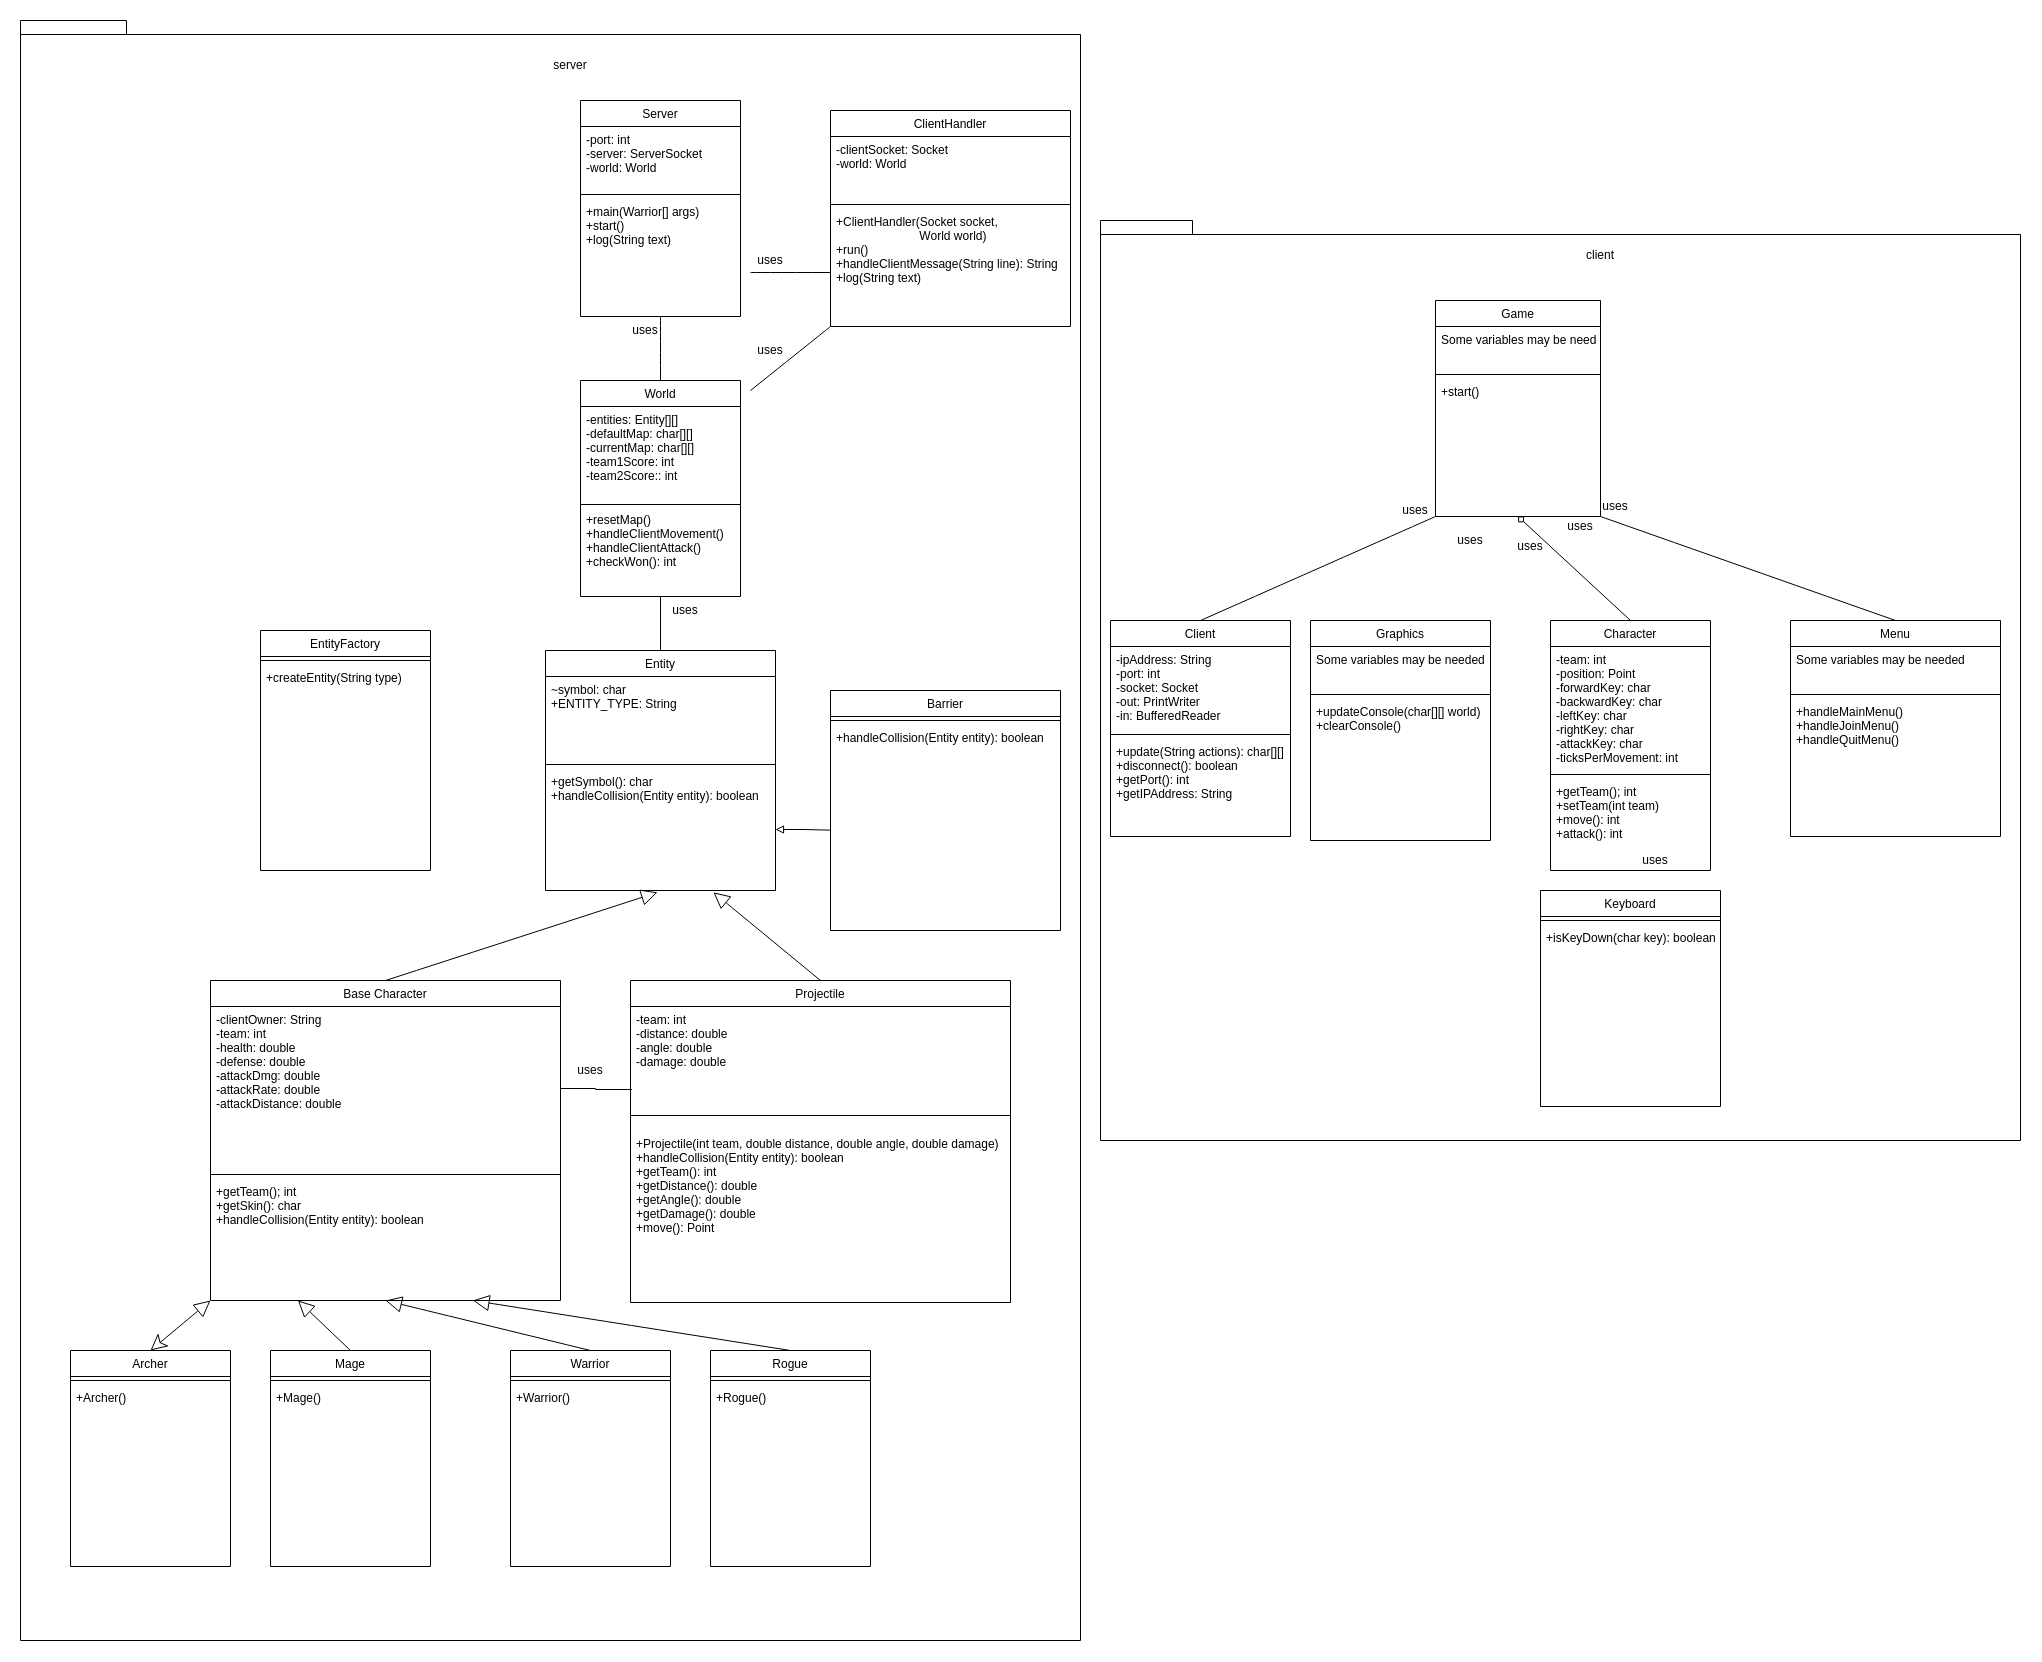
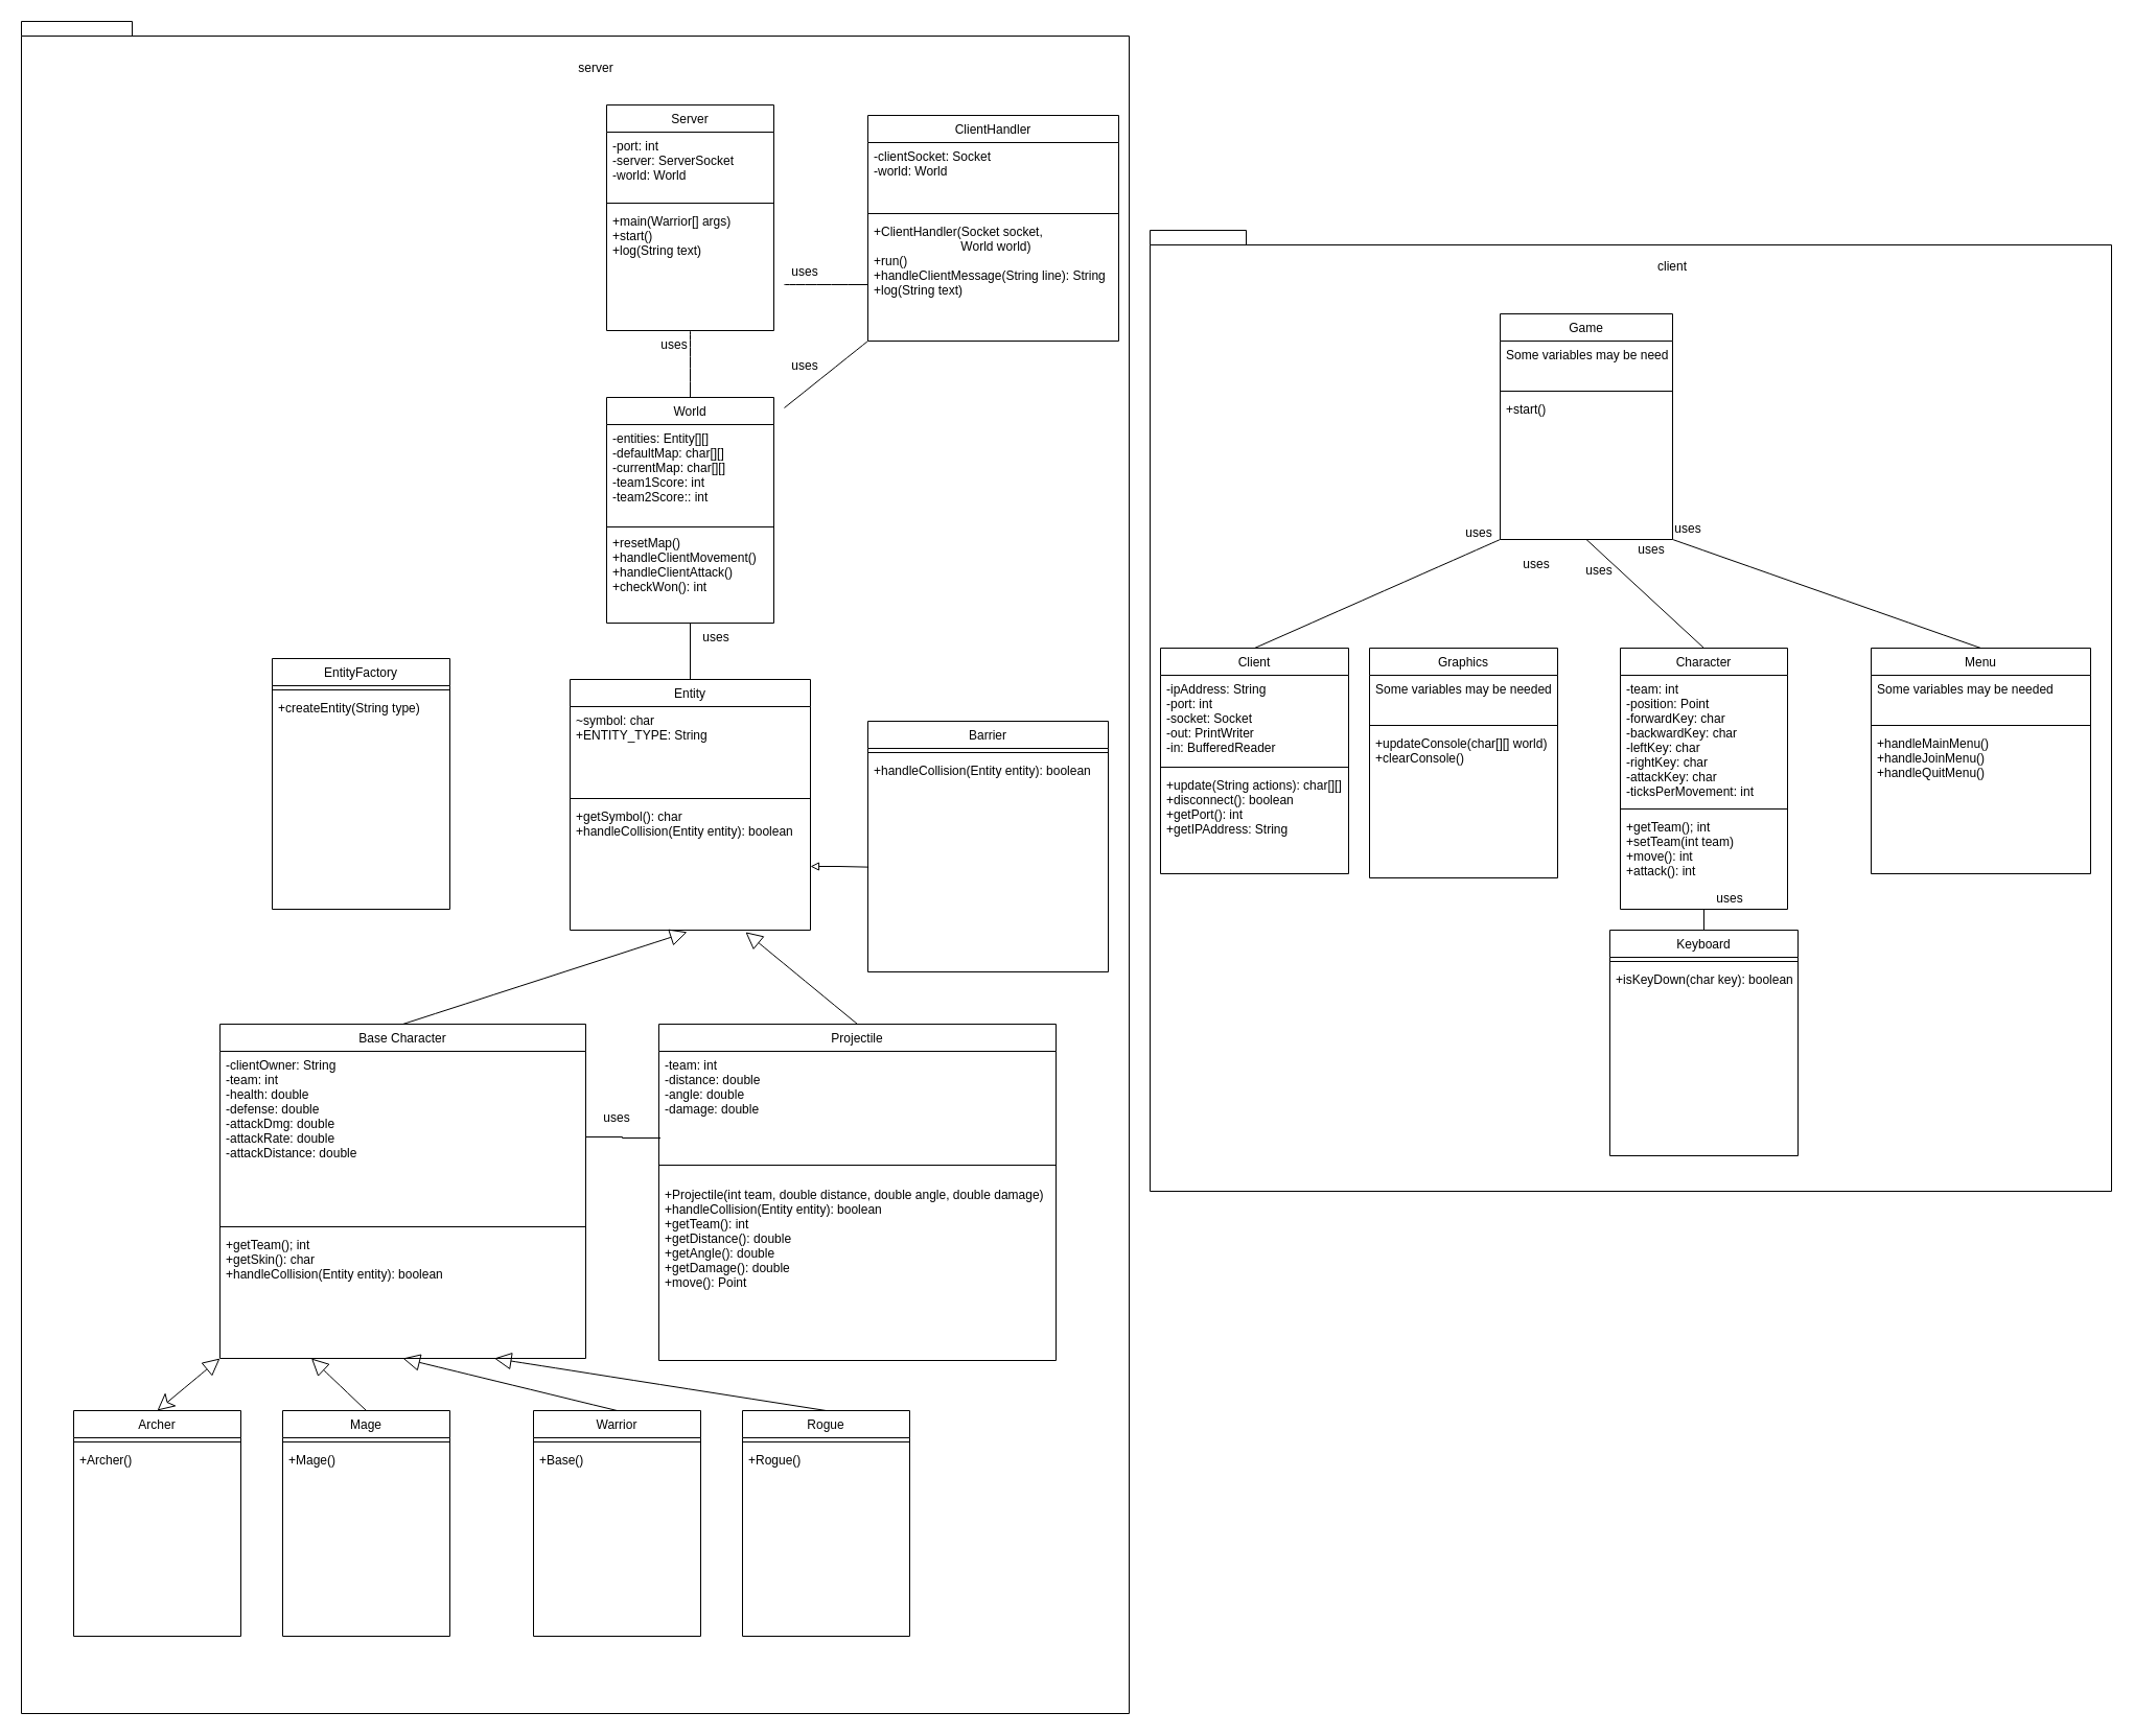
- <mxCell id="79" style="rounded=0;orthogonalLoop=1;jettySize=auto;html=1;exitX=0.5;exitY=0;exitDx=0;exitDy=0;entryX=0.5;entryY=1;entryDx=0;entryDy=0;endArrow=diamond;endFill=0;" parent="1" source="80" target="63" edge="1"><mxGeometry relative="1" as="geometry" /></mxCell>
+ <mxCell id="79" style="rounded=0;orthogonalLoop=1;jettySize=auto;html=1;exitX=0.5;exitY=0;exitDx=0;exitDy=0;entryX=0.5;entryY=1;entryDx=0;entryDy=0;endArrow=none;endFill=0;" parent="1" source="80" target="63" edge="1"><mxGeometry relative="1" as="geometry" /></mxCell>
+ <mxCell id="53" style="edgeStyle=none;rounded=0;orthogonalLoop=1;jettySize=auto;html=1;exitX=0.5;exitY=0;exitDx=0;exitDy=0;entryX=0.5;entryY=1;entryDx=0;entryDy=0;endArrow=none;endFill=0;" parent="1" source="54" target="80" edge="1"><mxGeometry relative="1" as="geometry" /></mxCell>
- <mxCell id="29" value="+Warrior()" style="text;align=left;verticalAlign=top;spacingLeft=4;spacingRight=4;overflow=hidden;rotatable=0;points=[[0,0.5],[1,0.5]];portConstraint=eastwest;" parent="27" vertex="1"><mxGeometry y="34" width="160" height="26" as="geometry" /></mxCell>
+ <mxCell id="29" value="+Base()" style="text;align=left;verticalAlign=top;spacingLeft=4;spacingRight=4;overflow=hidden;rotatable=0;points=[[0,0.5],[1,0.5]];portConstraint=eastwest;" parent="27" vertex="1"><mxGeometry y="34" width="160" height="26" as="geometry" /></mxCell>
